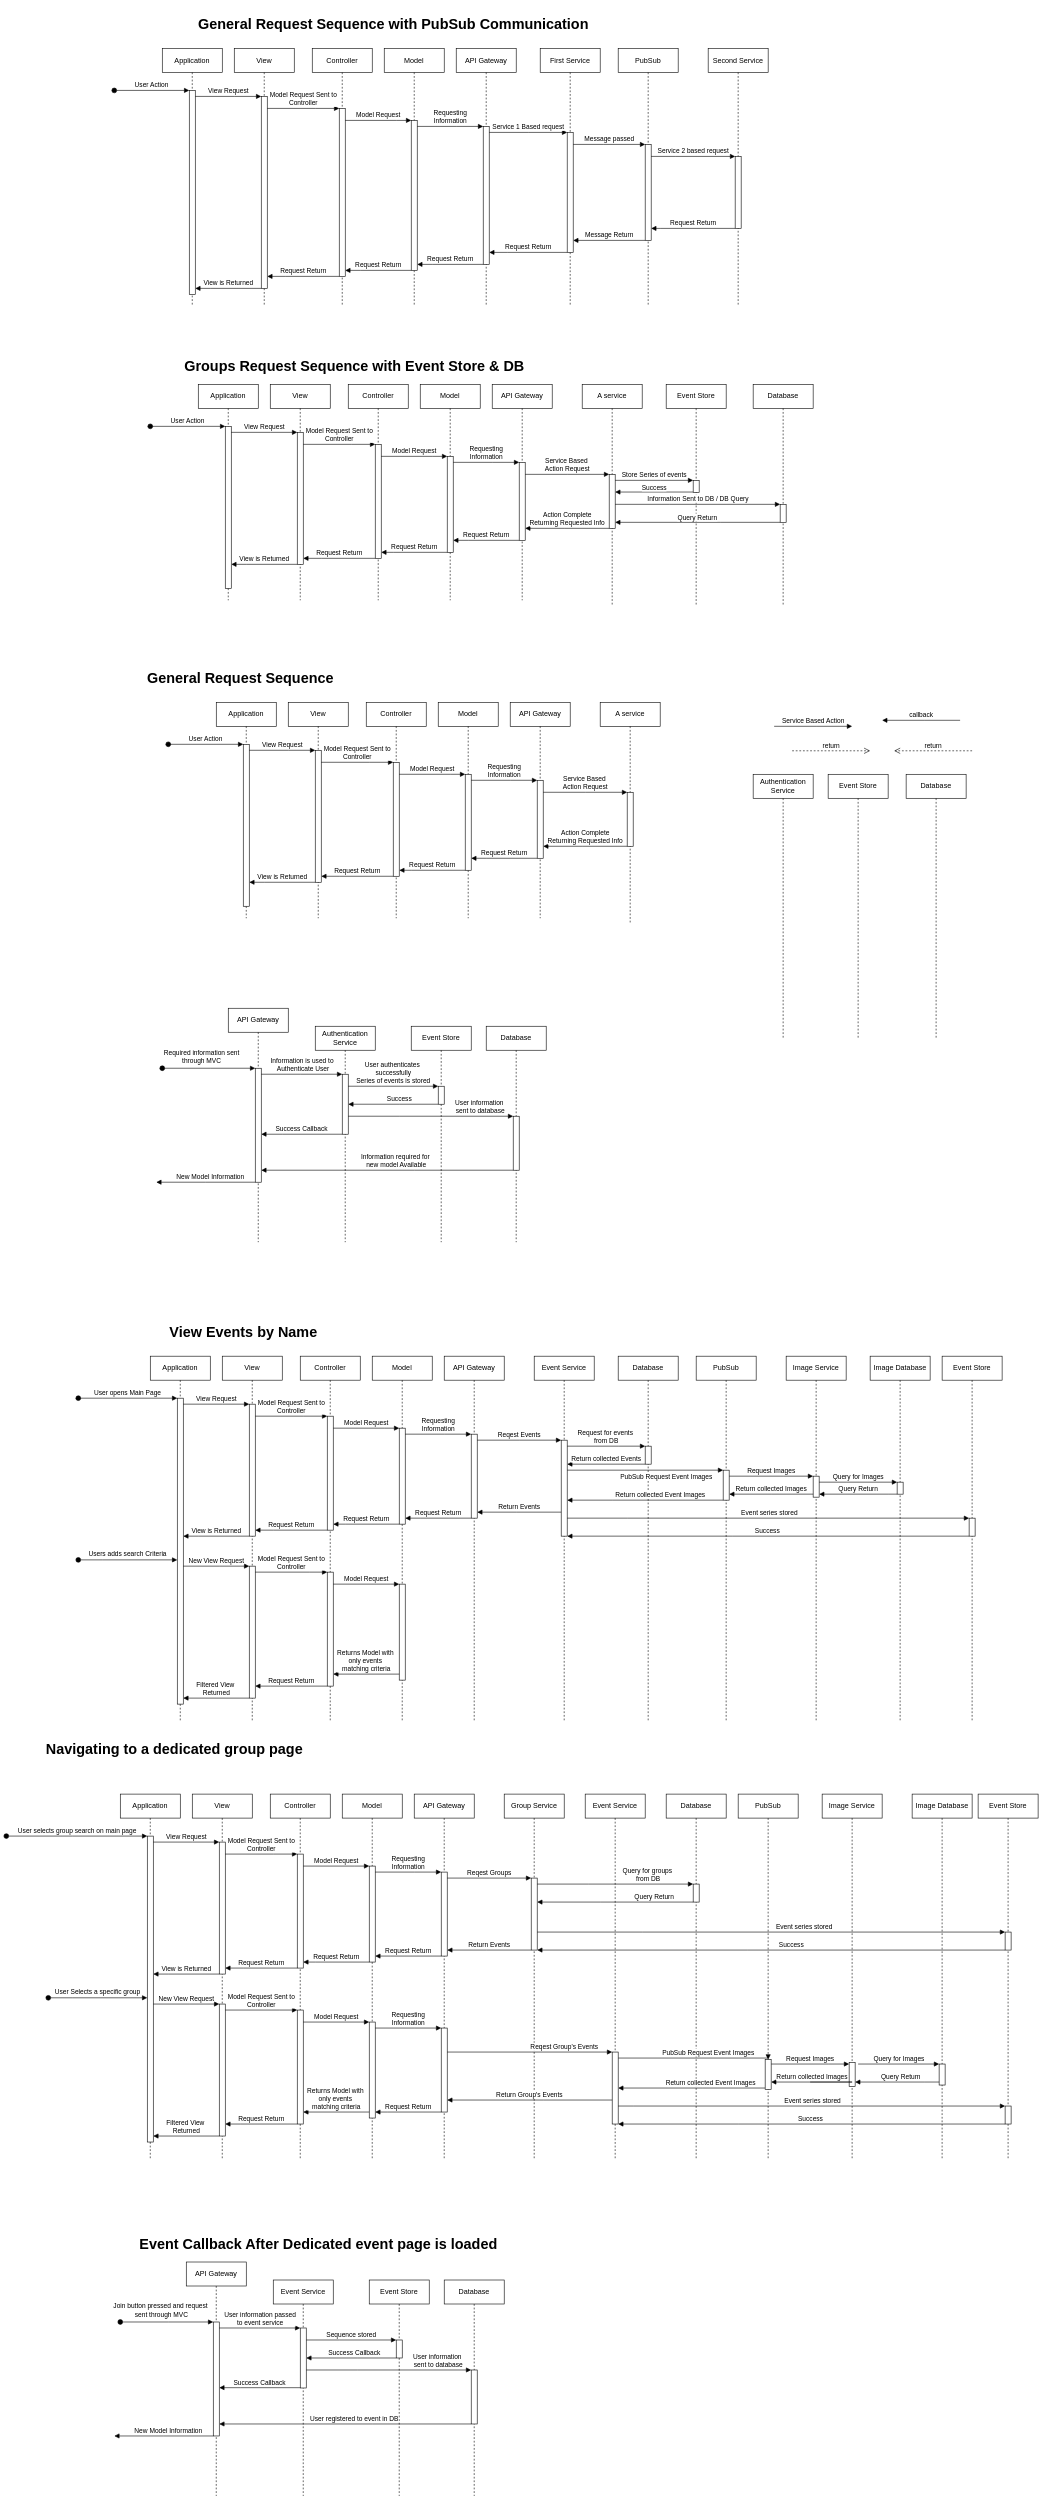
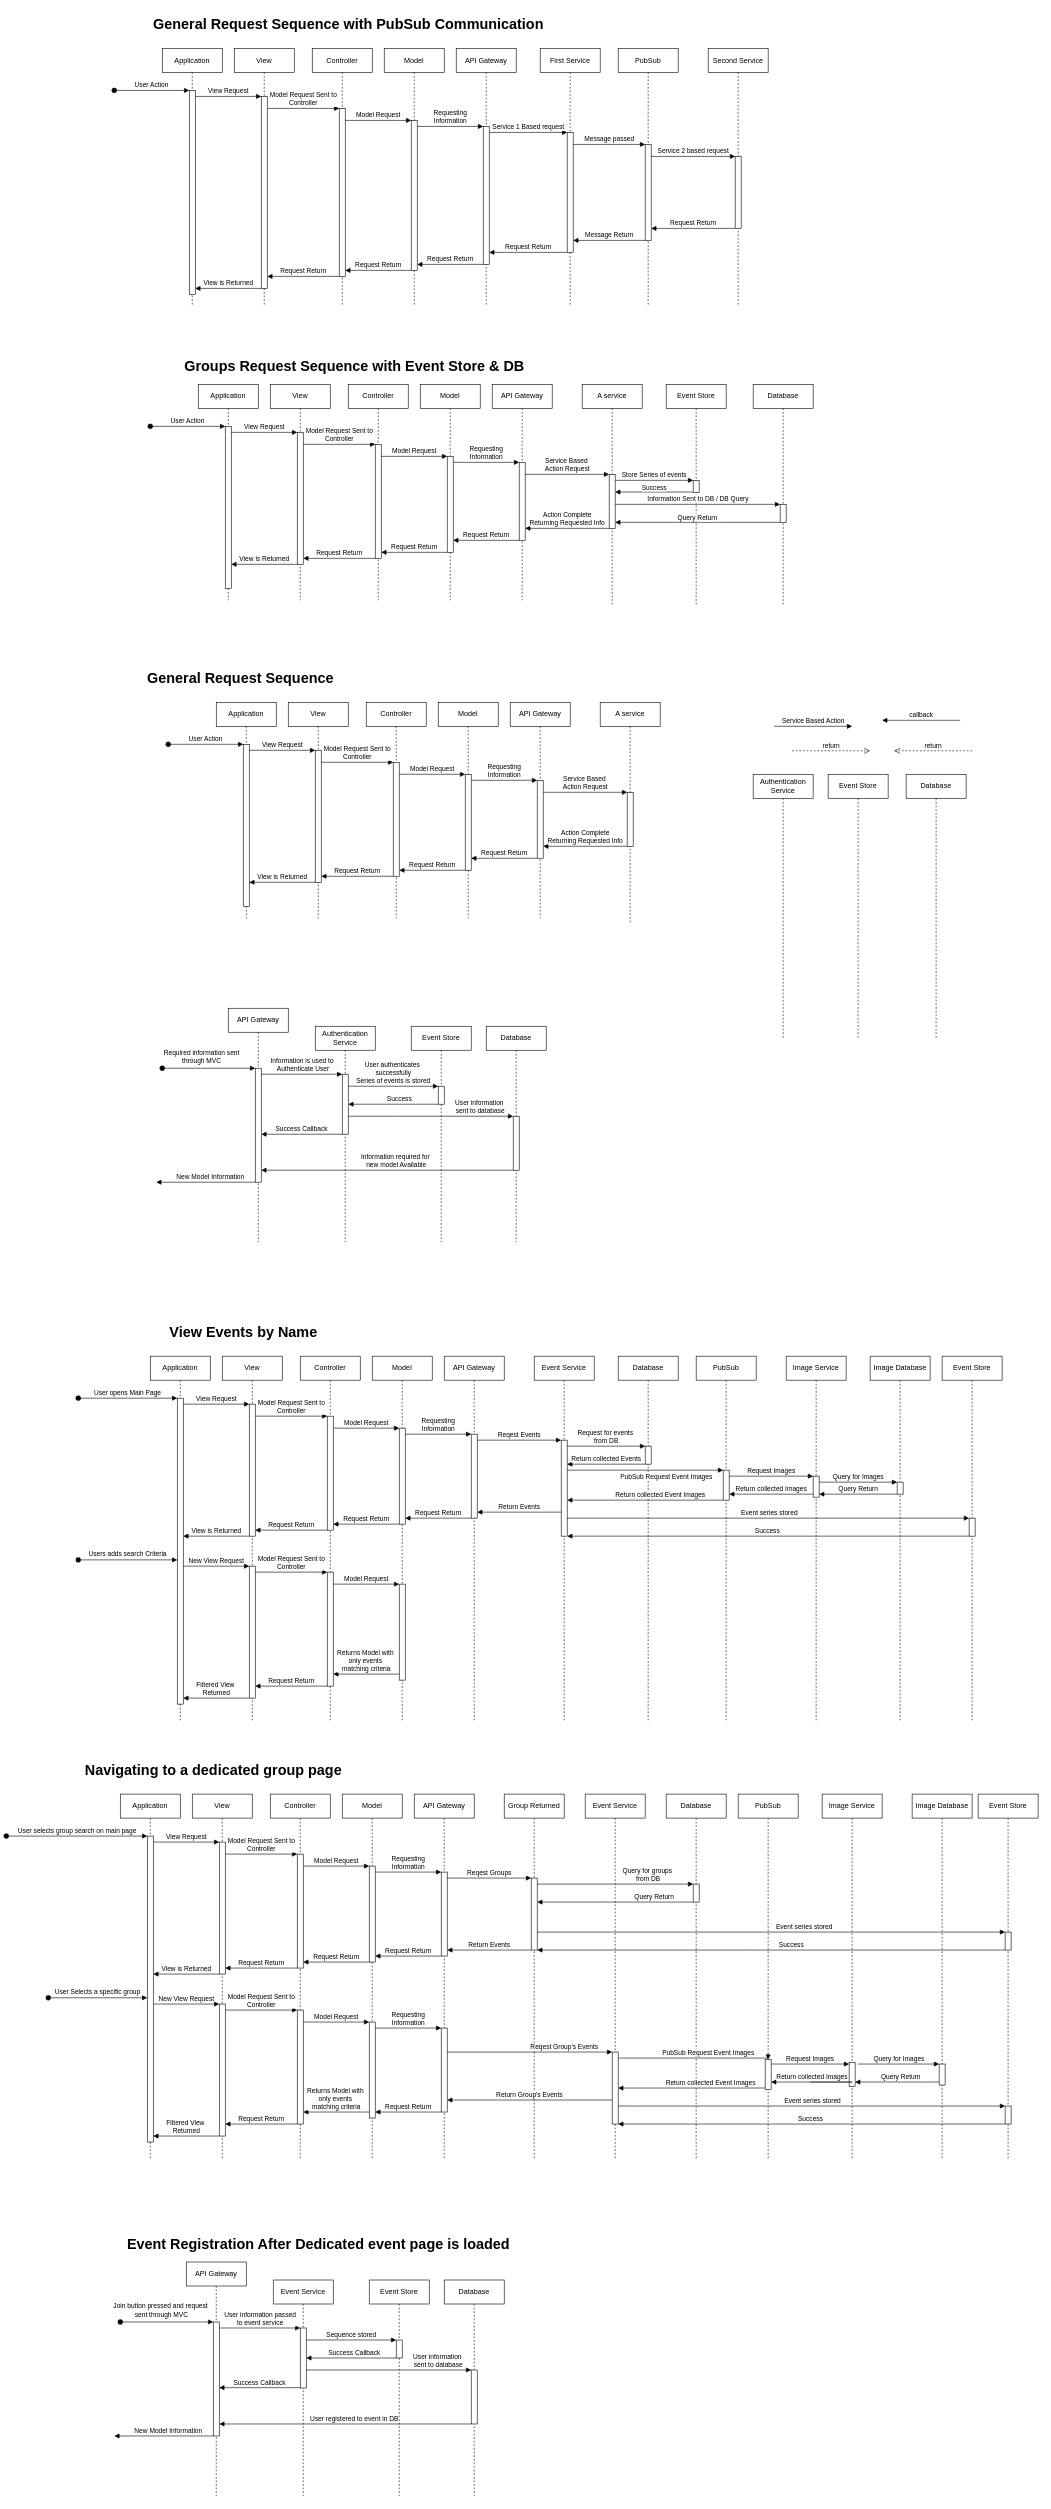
- <mxCell id="246" value="&lt;font style=&quot;font-size: 24px;&quot;&gt;&lt;b&gt;General Request Sequence with PubSub Communication&lt;/b&gt;&lt;/font&gt;" style="text;html=1;align=center;verticalAlign=middle;resizable=0;points=[];autosize=1;strokeColor=none;fillColor=none;" vertex="1" parent="1"><mxGeometry x="260" y="20" width="670" height="40" as="geometry" /></mxCell>
+ <mxCell id="246" value="&lt;font style=&quot;font-size: 24px;&quot;&gt;&lt;b&gt;General Request Sequence with PubSub Communication&lt;/b&gt;&lt;/font&gt;" style="text;html=1;align=center;verticalAlign=middle;resizable=0;points=[];autosize=1;strokeColor=none;fillColor=none;" vertex="1" parent="1"><mxGeometry x="185" y="20" width="670" height="40" as="geometry" /></mxCell>
- <mxCell id="127" value="&lt;span style=&quot;font-size: 24px;&quot;&gt;&lt;b&gt;Navigating to a dedicated group page&lt;/b&gt;&lt;/span&gt;" style="text;html=1;align=center;verticalAlign=middle;resizable=0;points=[];autosize=1;strokeColor=none;fillColor=none;" parent="1" vertex="1"><mxGeometry x="5" y="2895" width="450" height="40" as="geometry" /></mxCell>
+ <mxCell id="127" value="&lt;span style=&quot;font-size: 24px;&quot;&gt;&lt;b&gt;Navigating to a dedicated group page&lt;/b&gt;&lt;/span&gt;" style="text;html=1;align=center;verticalAlign=middle;resizable=0;points=[];autosize=1;strokeColor=none;fillColor=none;" parent="1" vertex="1"><mxGeometry x="70" y="2930" width="450" height="40" as="geometry" /></mxCell>
- <mxCell id="118" value="Group Service" style="shape=umlLifeline;perimeter=lifelinePerimeter;whiteSpace=wrap;html=1;container=0;dropTarget=0;collapsible=0;recursiveResize=0;outlineConnect=0;portConstraint=eastwest;newEdgeStyle={&quot;edgeStyle&quot;:&quot;elbowEdgeStyle&quot;,&quot;elbow&quot;:&quot;vertical&quot;,&quot;curved&quot;:0,&quot;rounded&quot;:0};" parent="1" vertex="1"><mxGeometry x="780" y="2990" width="100" height="610" as="geometry" /></mxCell>
+ <mxCell id="118" value="Group Returned" style="shape=umlLifeline;perimeter=lifelinePerimeter;whiteSpace=wrap;html=1;container=0;dropTarget=0;collapsible=0;recursiveResize=0;outlineConnect=0;portConstraint=eastwest;newEdgeStyle={&quot;edgeStyle&quot;:&quot;elbowEdgeStyle&quot;,&quot;elbow&quot;:&quot;vertical&quot;,&quot;curved&quot;:0,&quot;rounded&quot;:0};" parent="1" vertex="1"><mxGeometry x="780" y="2990" width="100" height="610" as="geometry" /></mxCell>
- <mxCell id="166" value="&lt;font style=&quot;font-size: 24px;&quot;&gt;&lt;b&gt;Event Callback After Dedicated event page is loaded&lt;/b&gt;&lt;/font&gt;" style="text;html=1;align=center;verticalAlign=middle;resizable=0;points=[];autosize=1;strokeColor=none;fillColor=none;" parent="1" vertex="1"><mxGeometry x="140" y="3720" width="660" height="40" as="geometry" /></mxCell>
+ <mxCell id="166" value="&lt;font style=&quot;font-size: 24px;&quot;&gt;&lt;b&gt;Event Registration After Dedicated event page is loaded&lt;/b&gt;&lt;/font&gt;" style="text;html=1;align=center;verticalAlign=middle;resizable=0;points=[];autosize=1;strokeColor=none;fillColor=none;" parent="1" vertex="1"><mxGeometry x="140" y="3720" width="660" height="40" as="geometry" /></mxCell>
